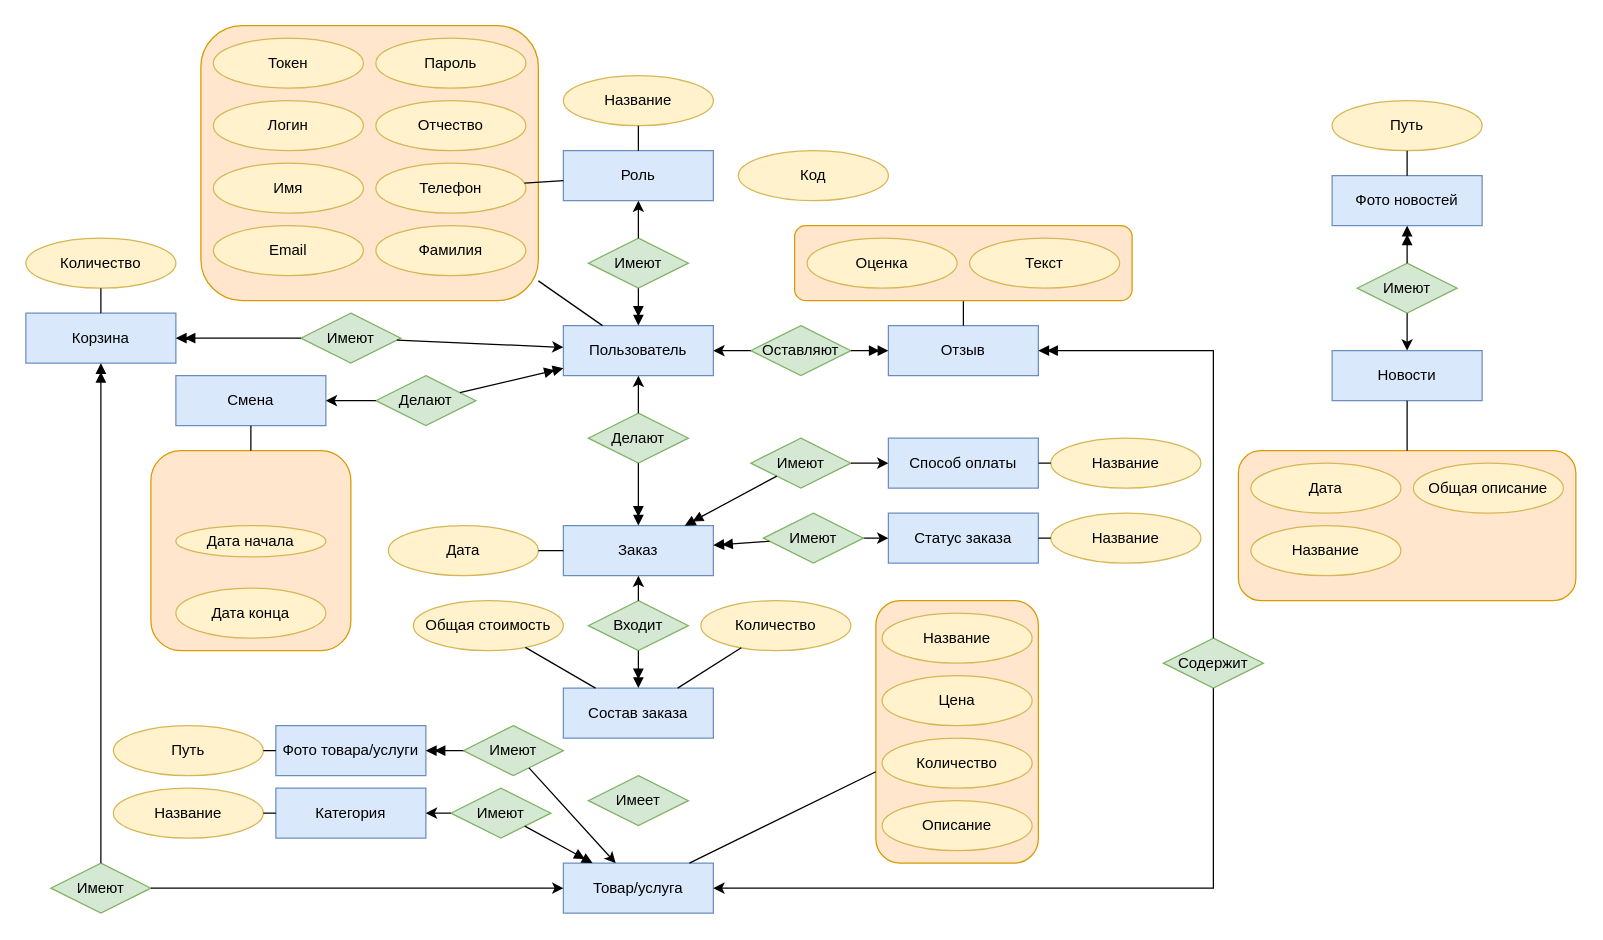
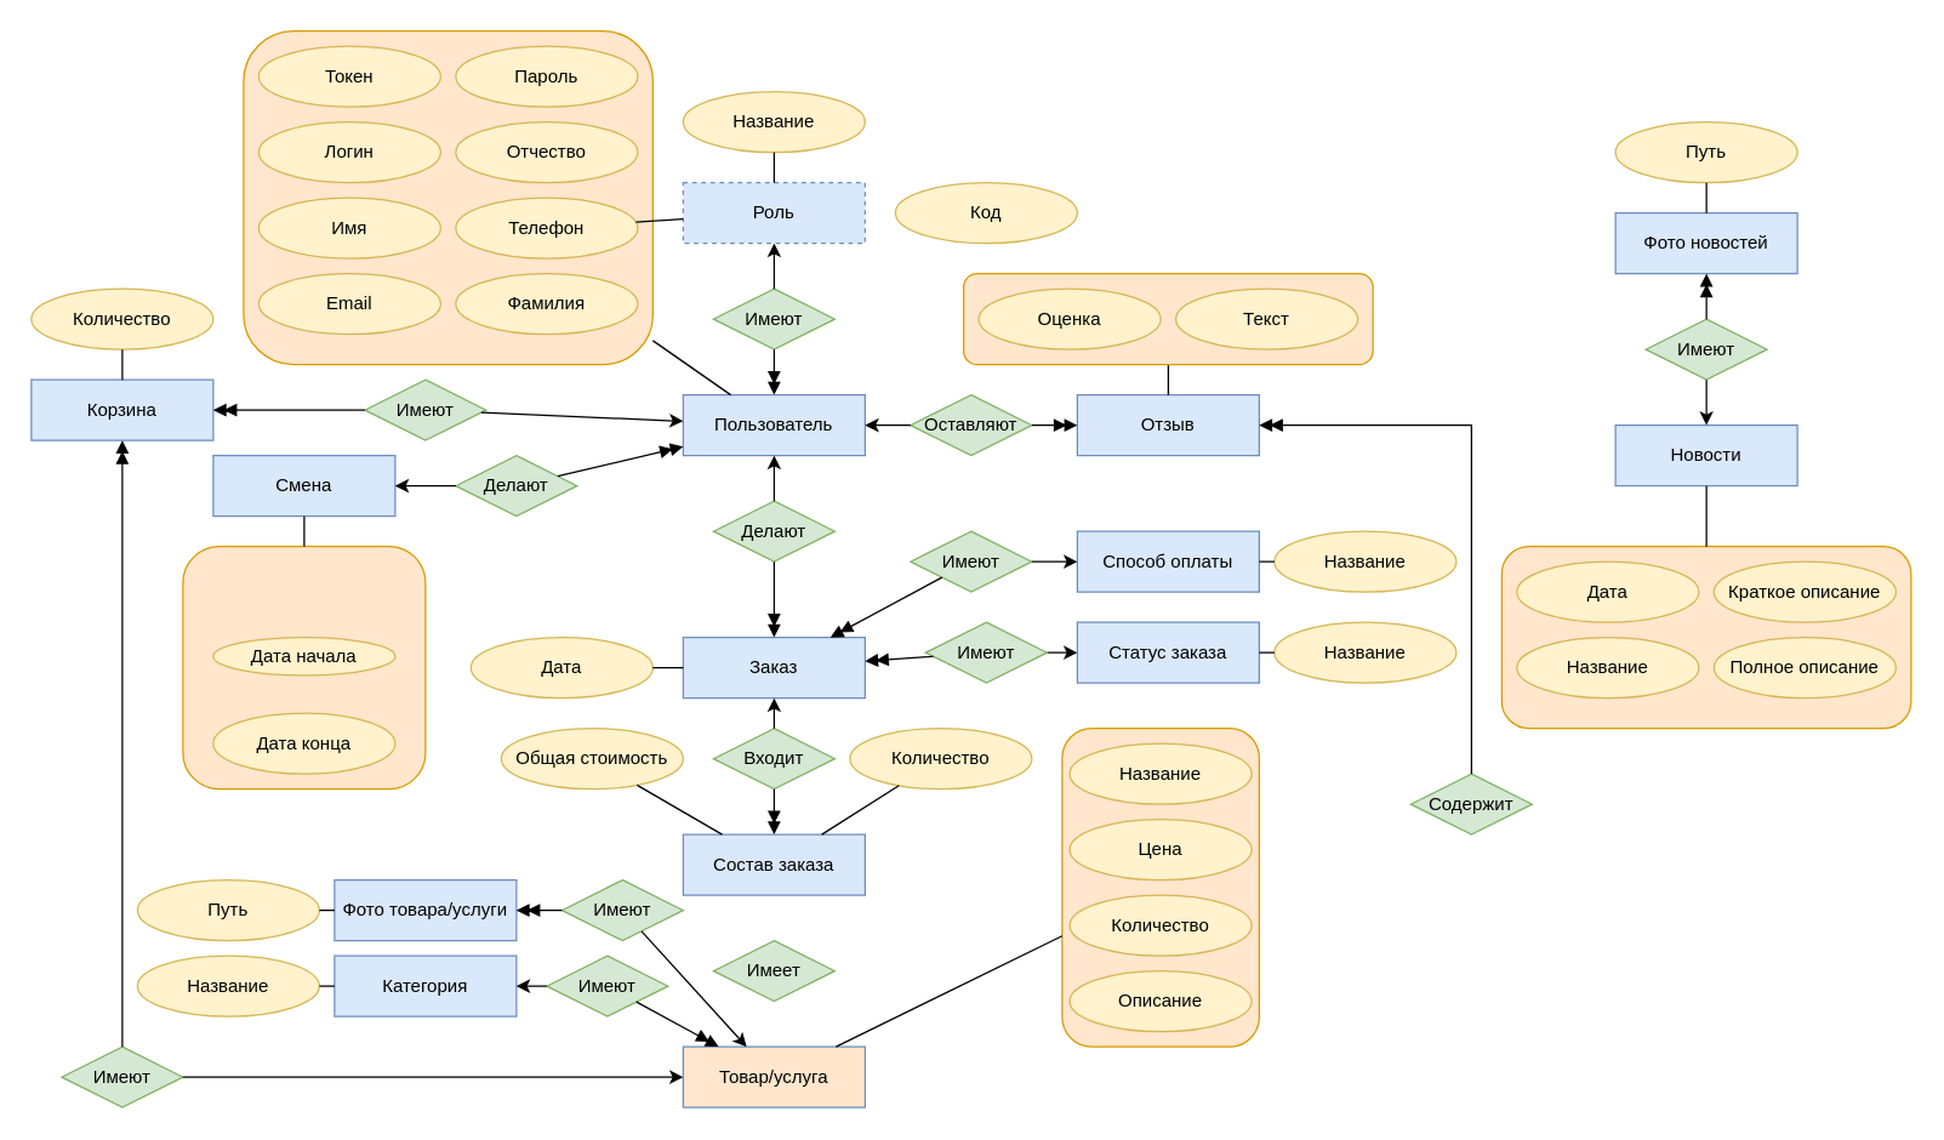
- <mxCell id="8" value="Роль" style="rounded=0;whiteSpace=wrap;html=1;fillColor=#dae8fc;strokeColor=#6c8ebf;" parent="1" vertex="1"><mxGeometry x="450" y="120" width="120" height="40" as="geometry" /></mxCell>
+ <mxCell id="8" value="Роль" style="rounded=0;whiteSpace=wrap;html=1;fillColor=#dae8fc;strokeColor=#6c8ebf;dashed=1;" parent="1" vertex="1"><mxGeometry x="450" y="120" width="120" height="40" as="geometry" /></mxCell>
- <mxCell id="111" value="Общая описание" style="ellipse;whiteSpace=wrap;html=1;fillColor=#fff2cc;strokeColor=#d6b656;" parent="106" vertex="1"><mxGeometry x="140" y="10" width="120" height="40" as="geometry" /></mxCell>
+ <mxCell id="111" value="Краткое описание" style="ellipse;whiteSpace=wrap;html=1;fillColor=#fff2cc;strokeColor=#d6b656;" parent="106" vertex="1"><mxGeometry x="140" y="10" width="120" height="40" as="geometry" /></mxCell>
+ <mxCell id="109" value="Полное описание" style="ellipse;whiteSpace=wrap;html=1;fillColor=#fff2cc;strokeColor=#d6b656;" parent="106" vertex="1"><mxGeometry x="140" y="60" width="120" height="40" as="geometry" /></mxCell>
- <mxCell id="3" value="Товар/услуга" style="rounded=0;whiteSpace=wrap;html=1;fillColor=#dae8fc;strokeColor=#6c8ebf;" parent="1" vertex="1"><mxGeometry x="450" y="690" width="120" height="40" as="geometry" /></mxCell>
+ <mxCell id="3" value="Товар/услуга" style="rounded=0;whiteSpace=wrap;html=1;fillColor=#ffe6cc;strokeColor=#6c8ebf;" parent="1" vertex="1"><mxGeometry x="450" y="690" width="120" height="40" as="geometry" /></mxCell>
- <mxCell id="31" value="" style="endArrow=classic;html=1;rounded=0;" parent="1" source="29" target="3" edge="1"><mxGeometry width="50" height="50" relative="1" as="geometry"><mxPoint x="520" y="650" as="sourcePoint" /><mxPoint x="520" y="620" as="targetPoint" /><Array as="points"><mxPoint x="970" y="710" /><mxPoint x="730" y="710" /></Array></mxGeometry></mxCell>
